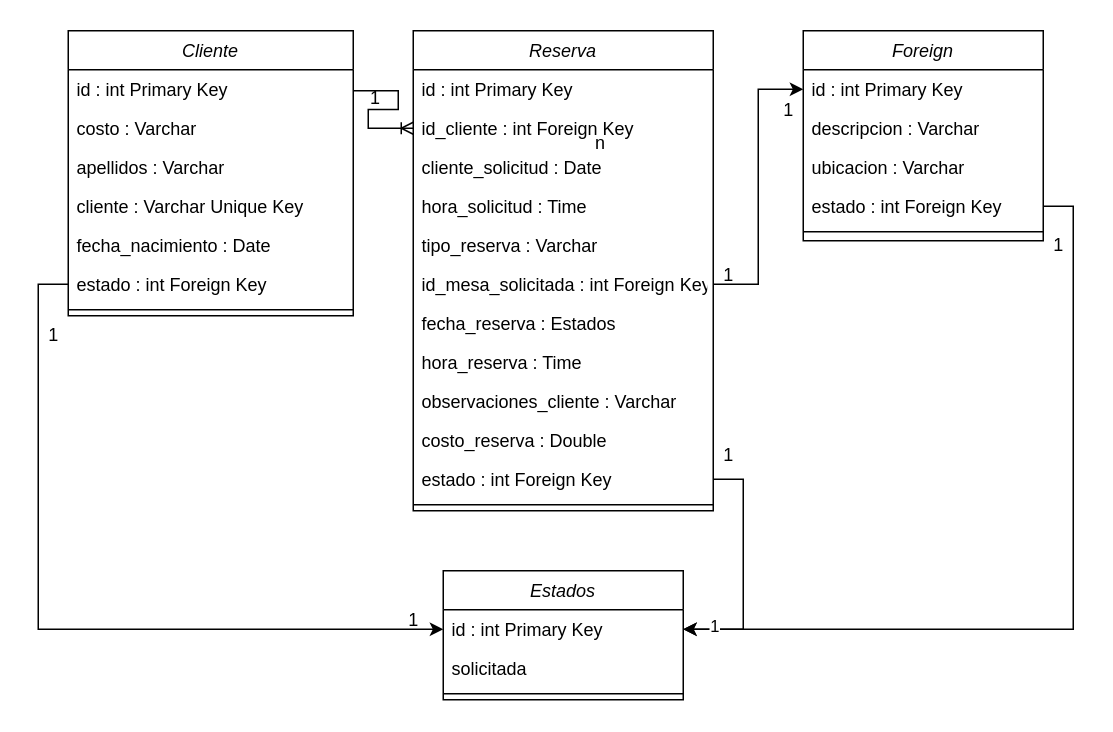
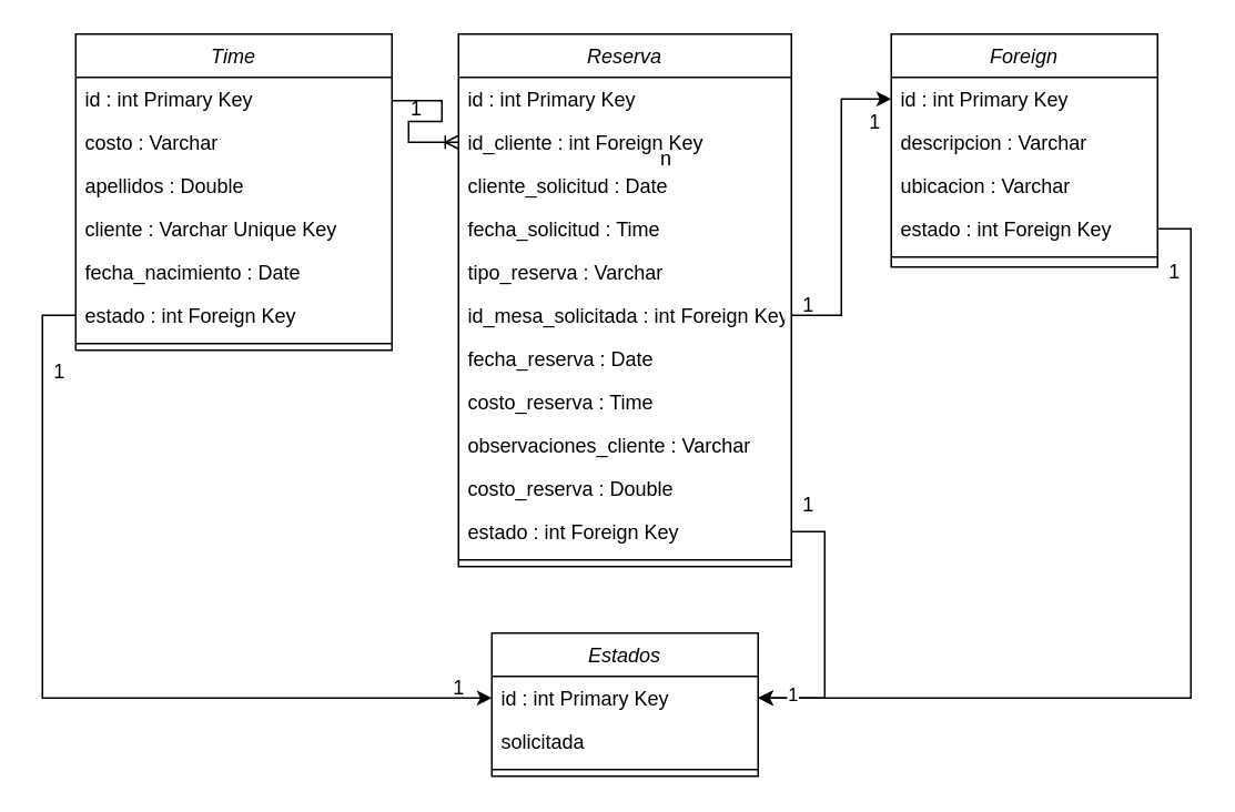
- <mxCell id="2" value="Cliente" style="swimlane;fontStyle=2;align=center;verticalAlign=top;childLayout=stackLayout;horizontal=1;startSize=26;horizontalStack=0;resizeParent=1;resizeLast=0;collapsible=1;marginBottom=0;rounded=0;shadow=0;strokeWidth=1;" parent="1" vertex="1"><mxGeometry x="45" y="20" width="190" height="190" as="geometry"><mxRectangle x="230" y="140" width="160" height="26" as="alternateBounds" /></mxGeometry></mxCell>
+ <mxCell id="2" value="Time" style="swimlane;fontStyle=2;align=center;verticalAlign=top;childLayout=stackLayout;horizontal=1;startSize=26;horizontalStack=0;resizeParent=1;resizeLast=0;collapsible=1;marginBottom=0;rounded=0;shadow=0;strokeWidth=1;" parent="1" vertex="1"><mxGeometry x="45" y="20" width="190" height="190" as="geometry"><mxRectangle x="230" y="140" width="160" height="26" as="alternateBounds" /></mxGeometry></mxCell>
- <mxCell id="5" value="apellidos : Varchar" style="text;align=left;verticalAlign=top;spacingLeft=4;spacingRight=4;overflow=hidden;rotatable=0;points=[[0,0.5],[1,0.5]];portConstraint=eastwest;rounded=0;shadow=0;html=0;" parent="2" vertex="1"><mxGeometry y="78" width="190" height="26" as="geometry" /></mxCell>
+ <mxCell id="5" value="apellidos : Double" style="text;align=left;verticalAlign=top;spacingLeft=4;spacingRight=4;overflow=hidden;rotatable=0;points=[[0,0.5],[1,0.5]];portConstraint=eastwest;rounded=0;shadow=0;html=0;" parent="2" vertex="1"><mxGeometry y="78" width="190" height="26" as="geometry" /></mxCell>
- <mxCell id="14" value="hora_solicitud : Time" style="text;align=left;verticalAlign=top;spacingLeft=4;spacingRight=4;overflow=hidden;rotatable=0;points=[[0,0.5],[1,0.5]];portConstraint=eastwest;rounded=0;shadow=0;html=0;" parent="10" vertex="1"><mxGeometry y="104" width="200" height="26" as="geometry" /></mxCell>
+ <mxCell id="14" value="fecha_solicitud : Time" style="text;align=left;verticalAlign=top;spacingLeft=4;spacingRight=4;overflow=hidden;rotatable=0;points=[[0,0.5],[1,0.5]];portConstraint=eastwest;rounded=0;shadow=0;html=0;" parent="10" vertex="1"><mxGeometry y="104" width="200" height="26" as="geometry" /></mxCell>
- <mxCell id="17" value="fecha_reserva : Estados" style="text;align=left;verticalAlign=top;spacingLeft=4;spacingRight=4;overflow=hidden;rotatable=0;points=[[0,0.5],[1,0.5]];portConstraint=eastwest;rounded=0;shadow=0;html=0;" parent="10" vertex="1"><mxGeometry y="182" width="200" height="26" as="geometry" /></mxCell>
+ <mxCell id="17" value="fecha_reserva : Date" style="text;align=left;verticalAlign=top;spacingLeft=4;spacingRight=4;overflow=hidden;rotatable=0;points=[[0,0.5],[1,0.5]];portConstraint=eastwest;rounded=0;shadow=0;html=0;" parent="10" vertex="1"><mxGeometry y="182" width="200" height="26" as="geometry" /></mxCell>
- <mxCell id="18" value="hora_reserva : Time" style="text;align=left;verticalAlign=top;spacingLeft=4;spacingRight=4;overflow=hidden;rotatable=0;points=[[0,0.5],[1,0.5]];portConstraint=eastwest;rounded=0;shadow=0;html=0;" parent="10" vertex="1"><mxGeometry y="208" width="200" height="26" as="geometry" /></mxCell>
+ <mxCell id="18" value="costo_reserva : Time" style="text;align=left;verticalAlign=top;spacingLeft=4;spacingRight=4;overflow=hidden;rotatable=0;points=[[0,0.5],[1,0.5]];portConstraint=eastwest;rounded=0;shadow=0;html=0;" parent="10" vertex="1"><mxGeometry y="208" width="200" height="26" as="geometry" /></mxCell>
